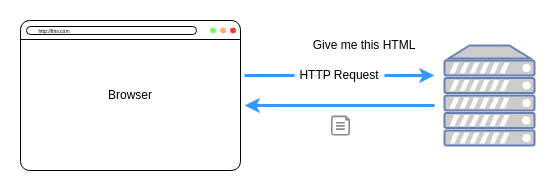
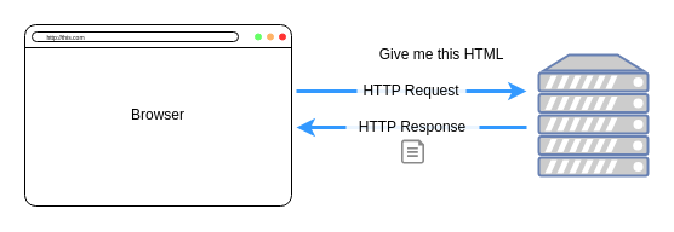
+ <mxCell id="16" value="HTTP Response&lt;br&gt;" style="text;html=1;align=center;verticalAlign=middle;whiteSpace=wrap;rounded=0;fillColor=#ffffff;opacity=90;" vertex="1" parent="1"><mxGeometry x="285" y="95" width="110" height="20" as="geometry" /></mxCell>
